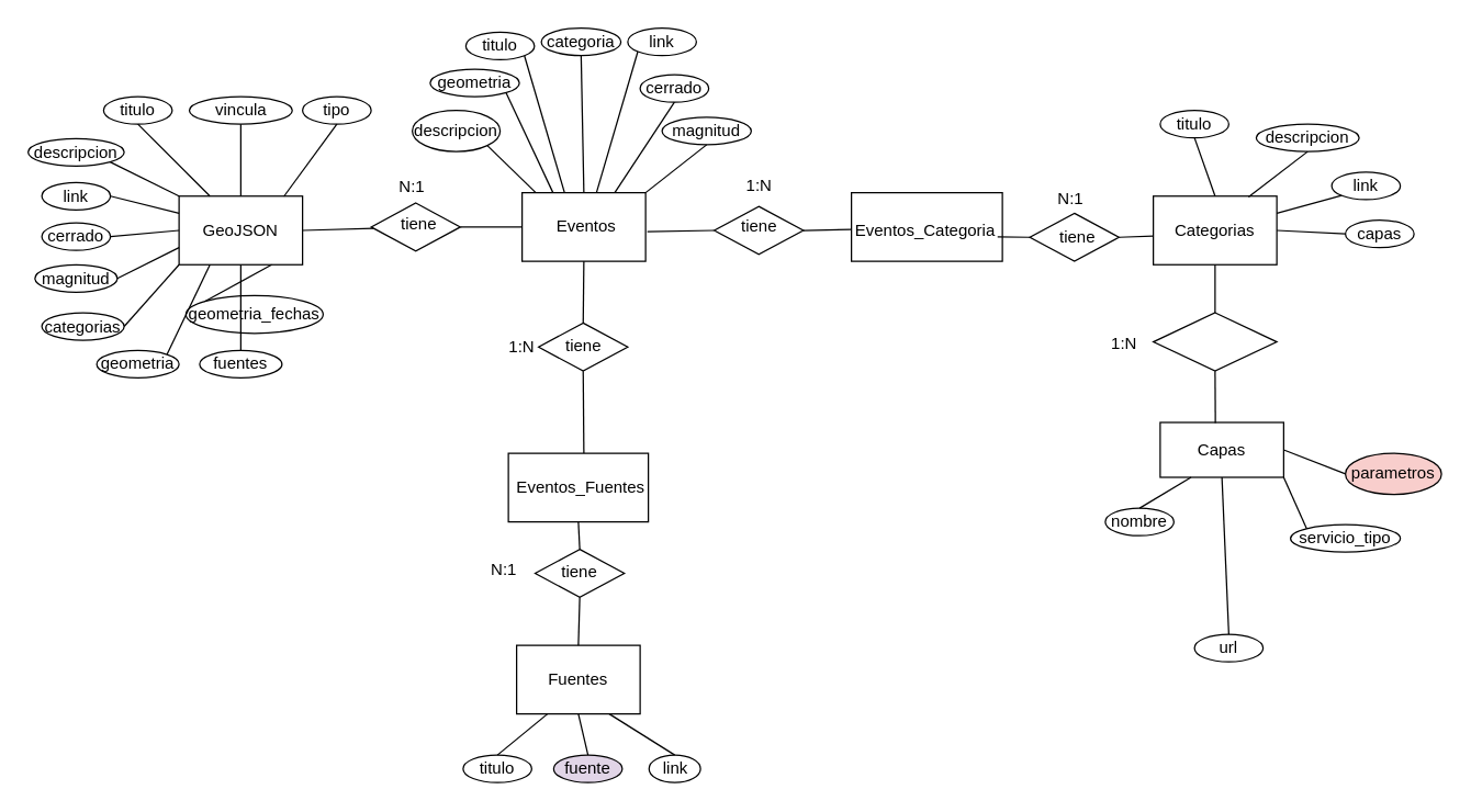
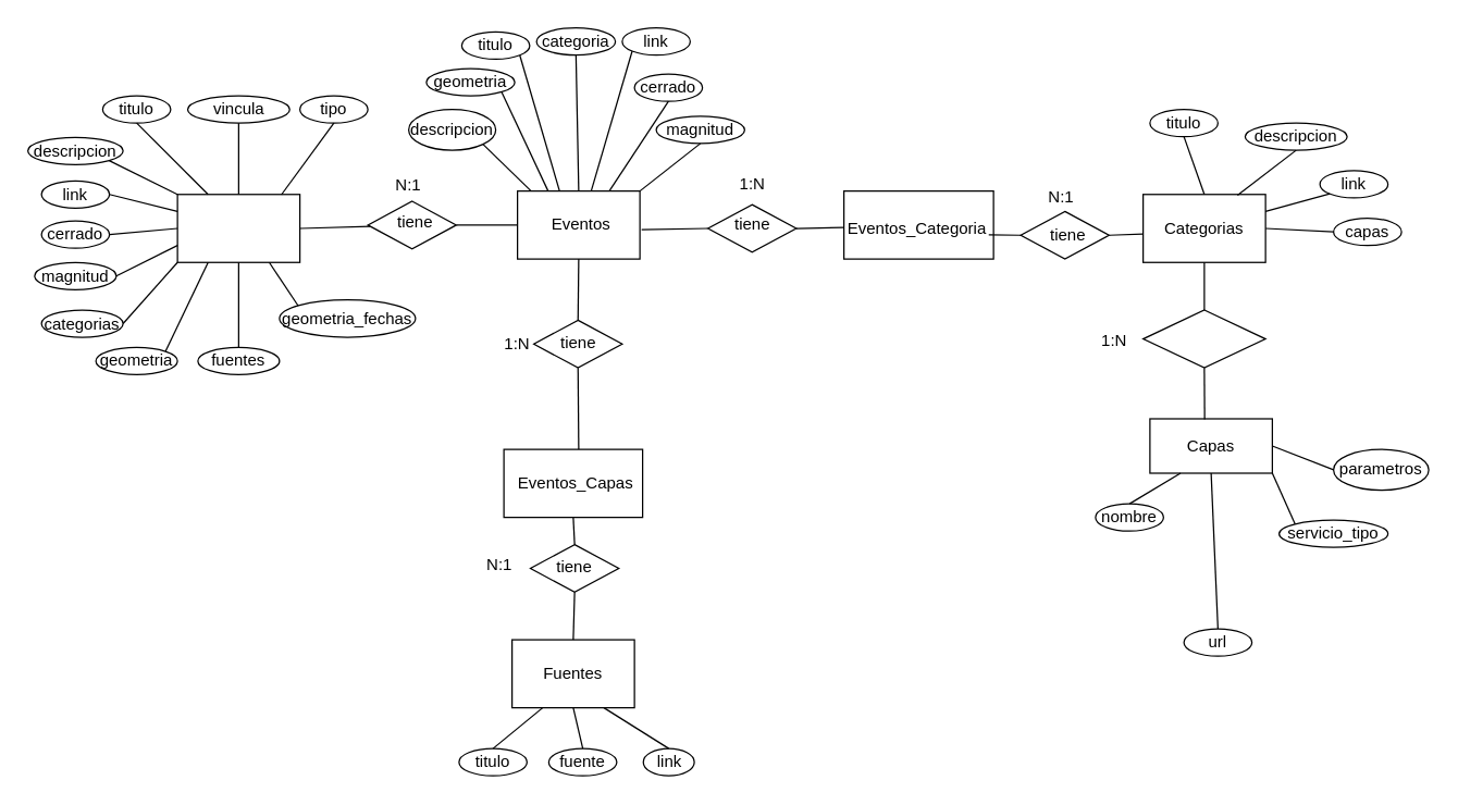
- <mxCell id="23" value="GeoJSON" style="text;strokeColor=none;align=center;fillColor=none;html=1;verticalAlign=middle;whiteSpace=wrap;rounded=0;" parent="1" vertex="1"><mxGeometry x="145" y="152.5" width="60" height="30" as="geometry" /></mxCell>
- <mxCell id="75" value="geometria_fechas" style="ellipse;whiteSpace=wrap;html=1;fontStyle=0" parent="1" vertex="1"><mxGeometry x="135" y="215" width="100" height="27.5" as="geometry" /></mxCell>
+ <mxCell id="75" value="geometria_fechas" style="ellipse;whiteSpace=wrap;html=1;fontStyle=0" parent="1" vertex="1"><mxGeometry x="205" y="220" width="100" height="27.5" as="geometry" /></mxCell>
- <mxCell id="56" value="parametros" style="ellipse;whiteSpace=wrap;html=1;fontStyle=0;fillColor=#f8cecc;" parent="1" vertex="1"><mxGeometry x="980" y="330" width="70" height="30" as="geometry" /></mxCell>
+ <mxCell id="56" value="parametros" style="ellipse;whiteSpace=wrap;html=1;fontStyle=0" parent="1" vertex="1"><mxGeometry x="980" y="330" width="70" height="30" as="geometry" /></mxCell>
- <mxCell id="41" value="Eventos_Fuentes" style="text;strokeColor=none;align=center;fillColor=none;html=1;verticalAlign=middle;whiteSpace=wrap;rounded=0;" parent="1" vertex="1"><mxGeometry x="393" y="340" width="60" height="30" as="geometry" /></mxCell>
+ <mxCell id="41" value="Eventos_Capas" style="text;strokeColor=none;align=center;fillColor=none;html=1;verticalAlign=middle;whiteSpace=wrap;rounded=0;" parent="1" vertex="1"><mxGeometry x="393" y="340" width="60" height="30" as="geometry" /></mxCell>
- <mxCell id="63" value="fuente" style="ellipse;whiteSpace=wrap;html=1;fontStyle=0;fillColor=#e1d5e7;" parent="1" vertex="1"><mxGeometry x="403" y="550" width="50" height="20" as="geometry" /></mxCell>
+ <mxCell id="63" value="fuente" style="ellipse;whiteSpace=wrap;html=1;fontStyle=0" parent="1" vertex="1"><mxGeometry x="403" y="550" width="50" height="20" as="geometry" /></mxCell>
